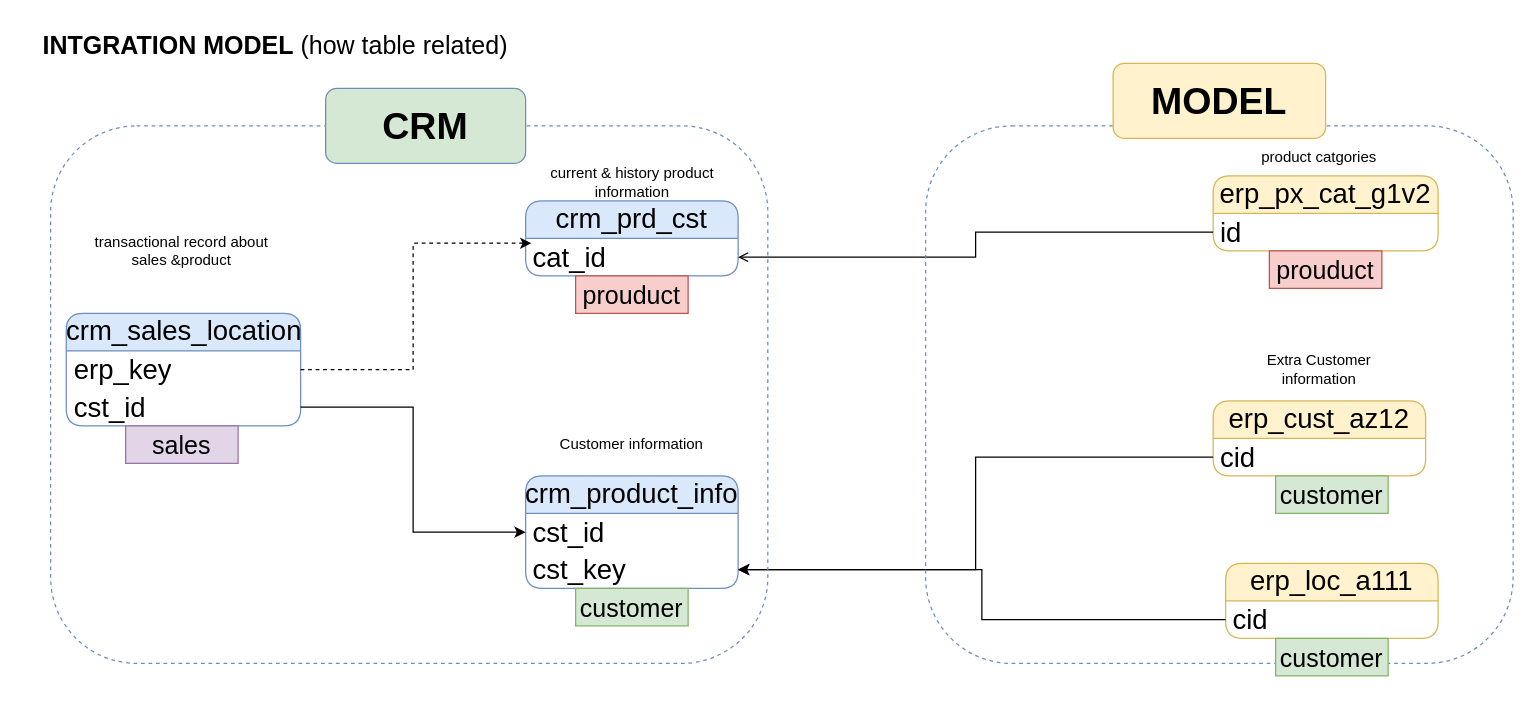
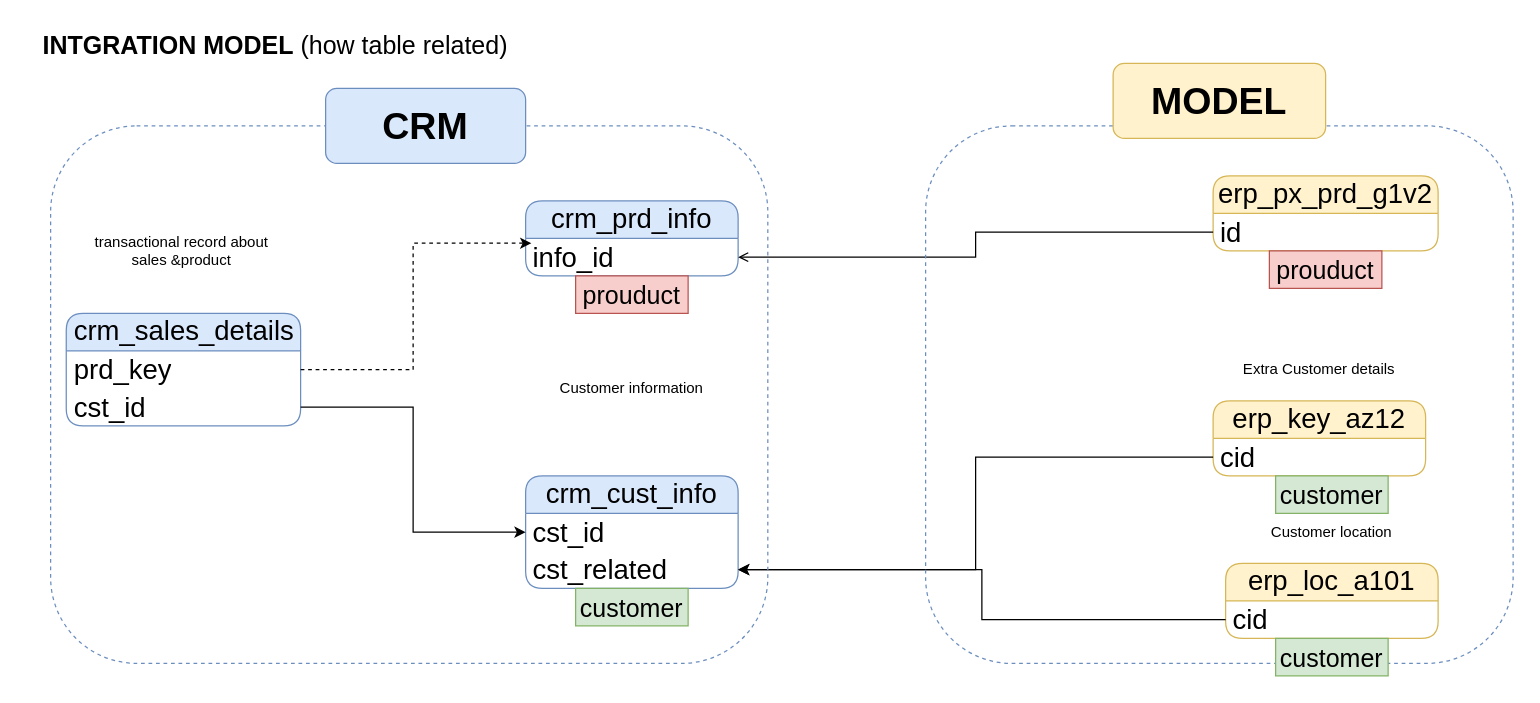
- <mxCell id="29" value="&lt;b&gt;&lt;font style=&quot;font-size: 30px;&quot;&gt;CRM&lt;/font&gt;&lt;/b&gt;" style="rounded=1;whiteSpace=wrap;html=1;fillColor=#d5e8d4;strokeColor=#6c8ebf;" parent="1" vertex="1"><mxGeometry x="260" y="70" width="160" height="60" as="geometry" /></mxCell>
+ <mxCell id="29" value="&lt;b&gt;&lt;font style=&quot;font-size: 30px;&quot;&gt;CRM&lt;/font&gt;&lt;/b&gt;" style="rounded=1;whiteSpace=wrap;html=1;fillColor=#dae8fc;strokeColor=#6c8ebf;" parent="1" vertex="1"><mxGeometry x="260" y="70" width="160" height="60" as="geometry" /></mxCell>
- <mxCell id="26" value="product catgories" style="text;html=1;align=center;verticalAlign=middle;whiteSpace=wrap;rounded=0;" parent="1" vertex="1"><mxGeometry x="990" y="110" width="130" height="30" as="geometry" /></mxCell>
- <mxCell id="9" value="current &amp;amp; history product information" style="text;html=1;align=center;verticalAlign=middle;whiteSpace=wrap;rounded=0;" parent="1" vertex="1"><mxGeometry x="407.5" y="130" width="195" height="30" as="geometry" /></mxCell>
- <mxCell id="24" value="erp_px_cat_g1v2" style="swimlane;fontStyle=0;childLayout=stackLayout;horizontal=1;startSize=30;horizontalStack=0;resizeParent=1;resizeParentMax=0;resizeLast=0;collapsible=1;marginBottom=0;whiteSpace=wrap;html=1;rounded=1;fillColor=#fff2cc;strokeColor=#d6b656;fontSize=22;" parent="1" vertex="1"><mxGeometry x="970" y="140" width="180" height="60" as="geometry" /></mxCell>
+ <mxCell id="24" value="erp_px_prd_g1v2" style="swimlane;fontStyle=0;childLayout=stackLayout;horizontal=1;startSize=30;horizontalStack=0;resizeParent=1;resizeParentMax=0;resizeLast=0;collapsible=1;marginBottom=0;whiteSpace=wrap;html=1;rounded=1;fillColor=#fff2cc;strokeColor=#d6b656;fontSize=22;" parent="1" vertex="1"><mxGeometry x="970" y="140" width="180" height="60" as="geometry" /></mxCell>
- <mxCell id="7" value="crm_prd_cst" style="swimlane;fontStyle=0;childLayout=stackLayout;horizontal=1;startSize=30;horizontalStack=0;resizeParent=1;resizeParentMax=0;resizeLast=0;collapsible=1;marginBottom=0;whiteSpace=wrap;html=1;rounded=1;fillColor=#dae8fc;strokeColor=#6c8ebf;fontSize=22;" parent="1" vertex="1"><mxGeometry x="420" y="160" width="170" height="60" as="geometry" /></mxCell>
+ <mxCell id="7" value="crm_prd_info" style="swimlane;fontStyle=0;childLayout=stackLayout;horizontal=1;startSize=30;horizontalStack=0;resizeParent=1;resizeParentMax=0;resizeLast=0;collapsible=1;marginBottom=0;whiteSpace=wrap;html=1;rounded=1;fillColor=#dae8fc;strokeColor=#6c8ebf;fontSize=22;" parent="1" vertex="1"><mxGeometry x="420" y="160" width="170" height="60" as="geometry" /></mxCell>
- <mxCell id="8" value="cat_id" style="text;strokeColor=none;fillColor=none;align=left;verticalAlign=middle;spacingLeft=4;spacingRight=4;overflow=hidden;points=[[0,0.5],[1,0.5]];portConstraint=eastwest;rotatable=0;whiteSpace=wrap;html=1;fontSize=22;" parent="7" vertex="1"><mxGeometry y="30" width="170" height="30" as="geometry" /></mxCell>
+ <mxCell id="8" value="info_id" style="text;strokeColor=none;fillColor=none;align=left;verticalAlign=middle;spacingLeft=4;spacingRight=4;overflow=hidden;points=[[0,0.5],[1,0.5]];portConstraint=eastwest;rotatable=0;whiteSpace=wrap;html=1;fontSize=22;" parent="7" vertex="1"><mxGeometry y="30" width="170" height="30" as="geometry" /></mxCell>
- <mxCell id="10" value="crm_sales_location" style="swimlane;fontStyle=0;childLayout=stackLayout;horizontal=1;startSize=30;horizontalStack=0;resizeParent=1;resizeParentMax=0;resizeLast=0;collapsible=1;marginBottom=0;whiteSpace=wrap;html=1;rounded=1;fillColor=#dae8fc;strokeColor=#6c8ebf;fontSize=22;" parent="1" vertex="1"><mxGeometry x="52.5" y="250" width="187.5" height="90" as="geometry" /></mxCell>
+ <mxCell id="10" value="crm_sales_details" style="swimlane;fontStyle=0;childLayout=stackLayout;horizontal=1;startSize=30;horizontalStack=0;resizeParent=1;resizeParentMax=0;resizeLast=0;collapsible=1;marginBottom=0;whiteSpace=wrap;html=1;rounded=1;fillColor=#dae8fc;strokeColor=#6c8ebf;fontSize=22;" parent="1" vertex="1"><mxGeometry x="52.5" y="250" width="187.5" height="90" as="geometry" /></mxCell>
- <mxCell id="11" value="erp_key" style="text;strokeColor=none;fillColor=none;align=left;verticalAlign=middle;spacingLeft=4;spacingRight=4;overflow=hidden;points=[[0,0.5],[1,0.5]];portConstraint=eastwest;rotatable=0;whiteSpace=wrap;html=1;fontSize=22;" parent="10" vertex="1"><mxGeometry y="30" width="187.5" height="30" as="geometry" /></mxCell>
+ <mxCell id="11" value="prd_key" style="text;strokeColor=none;fillColor=none;align=left;verticalAlign=middle;spacingLeft=4;spacingRight=4;overflow=hidden;points=[[0,0.5],[1,0.5]];portConstraint=eastwest;rotatable=0;whiteSpace=wrap;html=1;fontSize=22;" parent="10" vertex="1"><mxGeometry y="30" width="187.5" height="30" as="geometry" /></mxCell>
- <mxCell id="18" value="Extra Customer information" style="text;html=1;align=center;verticalAlign=middle;whiteSpace=wrap;rounded=0;" parent="1" vertex="1"><mxGeometry x="990" y="280" width="130" height="30" as="geometry" /></mxCell>
+ <mxCell id="18" value="Extra Customer details" style="text;html=1;align=center;verticalAlign=middle;whiteSpace=wrap;rounded=0;" parent="1" vertex="1"><mxGeometry x="990" y="280" width="130" height="30" as="geometry" /></mxCell>
- <mxCell id="16" value="erp_cust_az12" style="swimlane;fontStyle=0;childLayout=stackLayout;horizontal=1;startSize=30;horizontalStack=0;resizeParent=1;resizeParentMax=0;resizeLast=0;collapsible=1;marginBottom=0;whiteSpace=wrap;html=1;rounded=1;fillColor=#fff2cc;strokeColor=#d6b656;fontSize=22;" parent="1" vertex="1"><mxGeometry x="970" y="320" width="170" height="60" as="geometry" /></mxCell>
+ <mxCell id="16" value="erp_key_az12" style="swimlane;fontStyle=0;childLayout=stackLayout;horizontal=1;startSize=30;horizontalStack=0;resizeParent=1;resizeParentMax=0;resizeLast=0;collapsible=1;marginBottom=0;whiteSpace=wrap;html=1;rounded=1;fillColor=#fff2cc;strokeColor=#d6b656;fontSize=22;" parent="1" vertex="1"><mxGeometry x="970" y="320" width="170" height="60" as="geometry" /></mxCell>
- <mxCell id="37" value="&lt;span style=&quot;font-size: 20px;&quot;&gt;sales&lt;/span&gt;" style="text;html=1;strokeColor=#9673a6;fillColor=#e1d5e7;align=center;verticalAlign=middle;whiteSpace=wrap;overflow=hidden;" vertex="1" parent="1"><mxGeometry x="100" y="340" width="90" height="30" as="geometry" /></mxCell>
- <mxCell id="5" value="Customer information" style="text;html=1;align=center;verticalAlign=middle;whiteSpace=wrap;rounded=0;" parent="1" vertex="1"><mxGeometry x="440" y="340" width="130" height="30" as="geometry" /></mxCell>
+ <mxCell id="5" value="Customer information" style="text;html=1;align=center;verticalAlign=middle;whiteSpace=wrap;rounded=0;" parent="1" vertex="1"><mxGeometry x="440" y="295" width="130" height="30" as="geometry" /></mxCell>
- <mxCell id="2" value="crm_product_info" style="swimlane;fontStyle=0;childLayout=stackLayout;horizontal=1;startSize=30;horizontalStack=0;resizeParent=1;resizeParentMax=0;resizeLast=0;collapsible=1;marginBottom=0;whiteSpace=wrap;html=1;rounded=1;fillColor=#dae8fc;strokeColor=#6c8ebf;fontSize=22;" parent="1" vertex="1"><mxGeometry x="420" y="380" width="170" height="90" as="geometry" /></mxCell>
+ <mxCell id="2" value="crm_cust_info" style="swimlane;fontStyle=0;childLayout=stackLayout;horizontal=1;startSize=30;horizontalStack=0;resizeParent=1;resizeParentMax=0;resizeLast=0;collapsible=1;marginBottom=0;whiteSpace=wrap;html=1;rounded=1;fillColor=#dae8fc;strokeColor=#6c8ebf;fontSize=22;" parent="1" vertex="1"><mxGeometry x="420" y="380" width="170" height="90" as="geometry" /></mxCell>
+ <mxCell id="22" value="Customer location" style="text;html=1;align=center;verticalAlign=middle;whiteSpace=wrap;rounded=0;" parent="1" vertex="1"><mxGeometry x="1000" y="410" width="130" height="30" as="geometry" /></mxCell>
- <mxCell id="4" value="cst_key" style="text;strokeColor=none;fillColor=none;align=left;verticalAlign=middle;spacingLeft=4;spacingRight=4;overflow=hidden;points=[[0,0.5],[1,0.5]];portConstraint=eastwest;rotatable=0;whiteSpace=wrap;html=1;fontSize=22;" parent="2" vertex="1"><mxGeometry y="60" width="170" height="30" as="geometry" /></mxCell>
+ <mxCell id="4" value="cst_related" style="text;strokeColor=none;fillColor=none;align=left;verticalAlign=middle;spacingLeft=4;spacingRight=4;overflow=hidden;points=[[0,0.5],[1,0.5]];portConstraint=eastwest;rotatable=0;whiteSpace=wrap;html=1;fontSize=22;" parent="2" vertex="1"><mxGeometry y="60" width="170" height="30" as="geometry" /></mxCell>
- <mxCell id="20" value="erp_loc_a111" style="swimlane;fontStyle=0;childLayout=stackLayout;horizontal=1;startSize=30;horizontalStack=0;resizeParent=1;resizeParentMax=0;resizeLast=0;collapsible=1;marginBottom=0;whiteSpace=wrap;html=1;rounded=1;fillColor=#fff2cc;strokeColor=#d6b656;fontSize=22;" parent="1" vertex="1"><mxGeometry x="980" y="450" width="170" height="60" as="geometry" /></mxCell>
+ <mxCell id="20" value="erp_loc_a101" style="swimlane;fontStyle=0;childLayout=stackLayout;horizontal=1;startSize=30;horizontalStack=0;resizeParent=1;resizeParentMax=0;resizeLast=0;collapsible=1;marginBottom=0;whiteSpace=wrap;html=1;rounded=1;fillColor=#fff2cc;strokeColor=#d6b656;fontSize=22;" parent="1" vertex="1"><mxGeometry x="980" y="450" width="170" height="60" as="geometry" /></mxCell>
